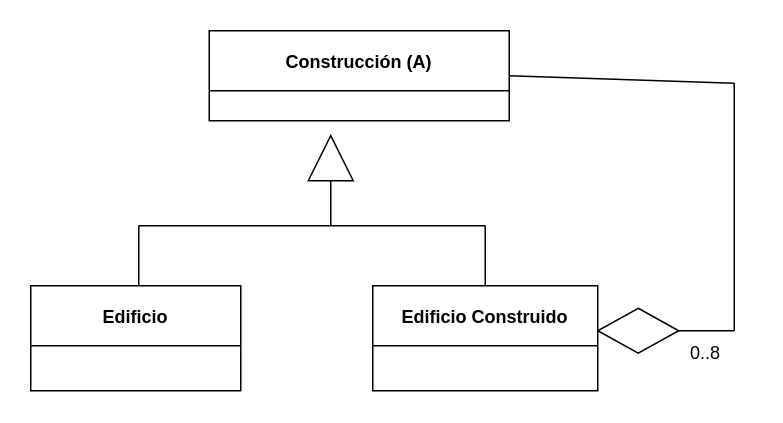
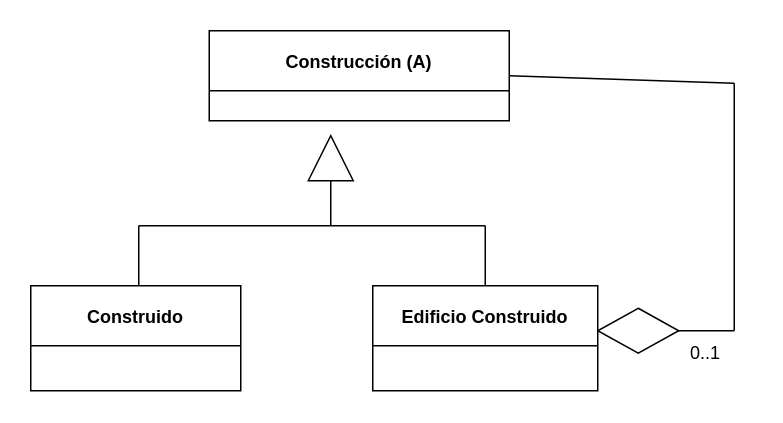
- <mxCell id="11" value="Edificio" style="swimlane;startSize=40;" vertex="1" parent="1"><mxGeometry x="20" y="190" width="140" height="70" as="geometry" /></mxCell>
+ <mxCell id="11" value="Construido" style="swimlane;startSize=40;" vertex="1" parent="1"><mxGeometry x="20" y="190" width="140" height="70" as="geometry" /></mxCell>
- <mxCell id="14" value="0..8" style="text;html=1;strokeColor=none;fillColor=none;align=center;verticalAlign=middle;whiteSpace=wrap;rounded=0;" vertex="1" parent="1"><mxGeometry x="440" y="220" width="60" height="30" as="geometry" /></mxCell>
+ <mxCell id="14" value="0..1" style="text;html=1;strokeColor=none;fillColor=none;align=center;verticalAlign=middle;whiteSpace=wrap;rounded=0;" vertex="1" parent="1"><mxGeometry x="440" y="220" width="60" height="30" as="geometry" /></mxCell>
